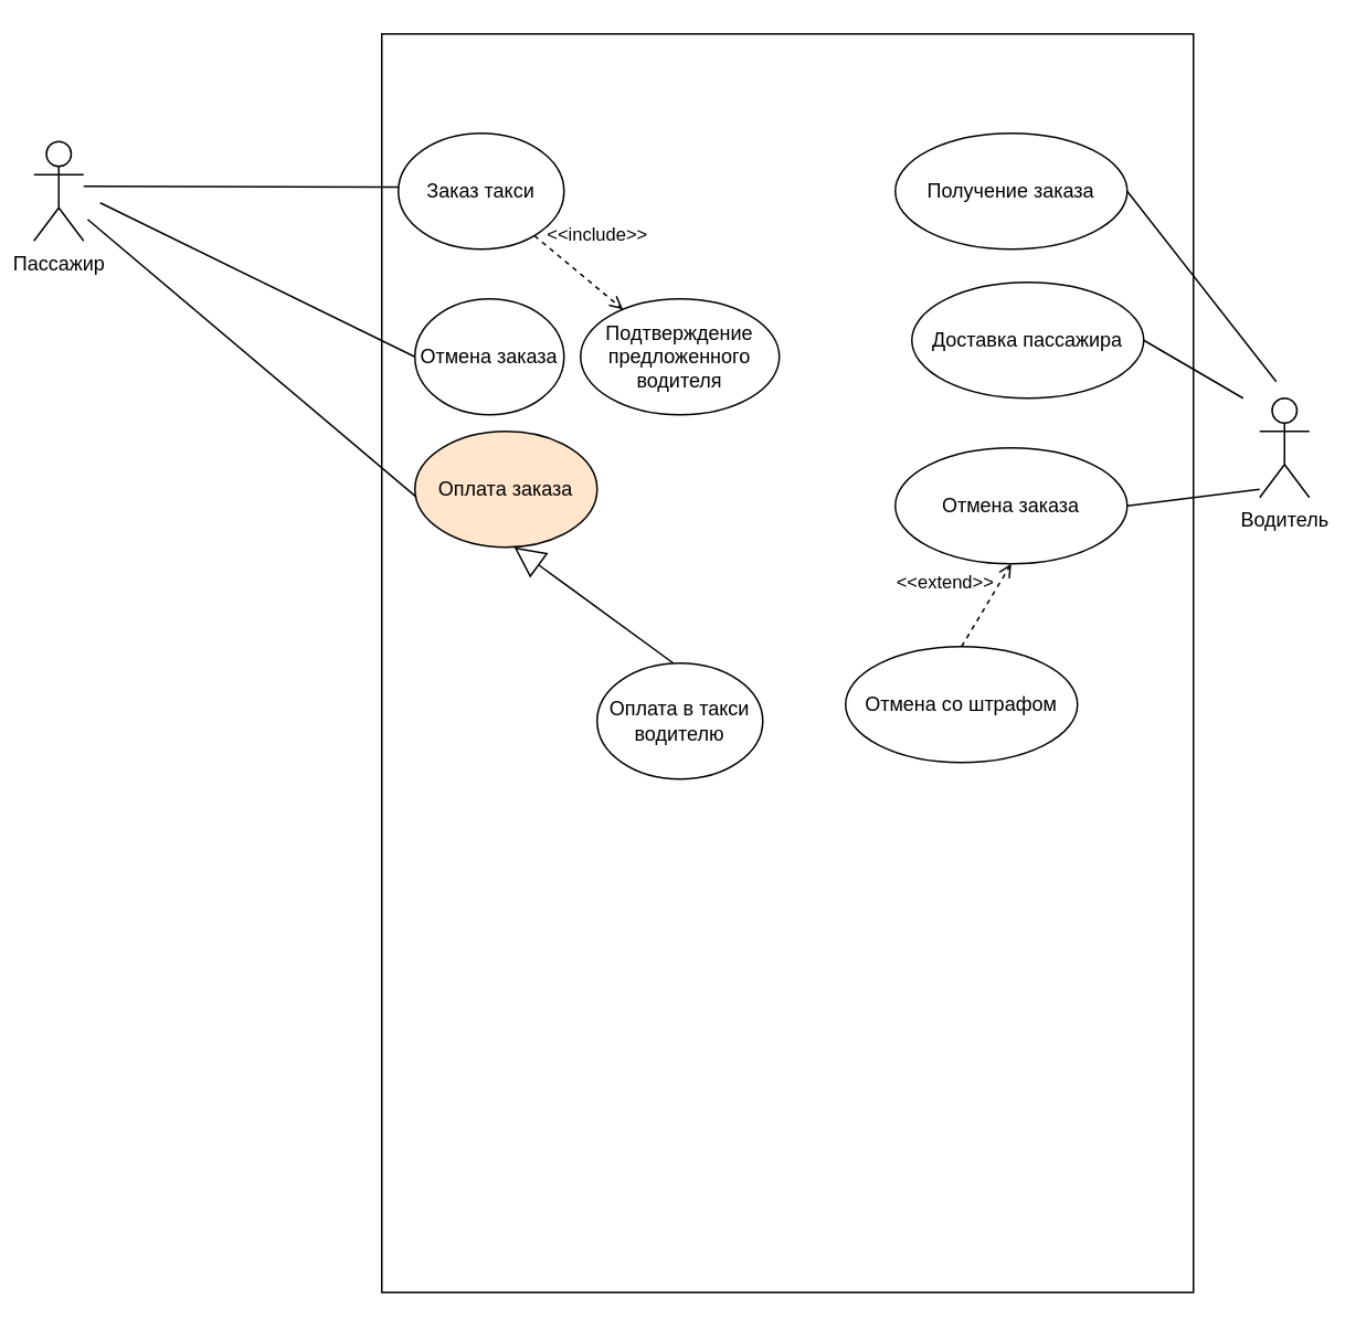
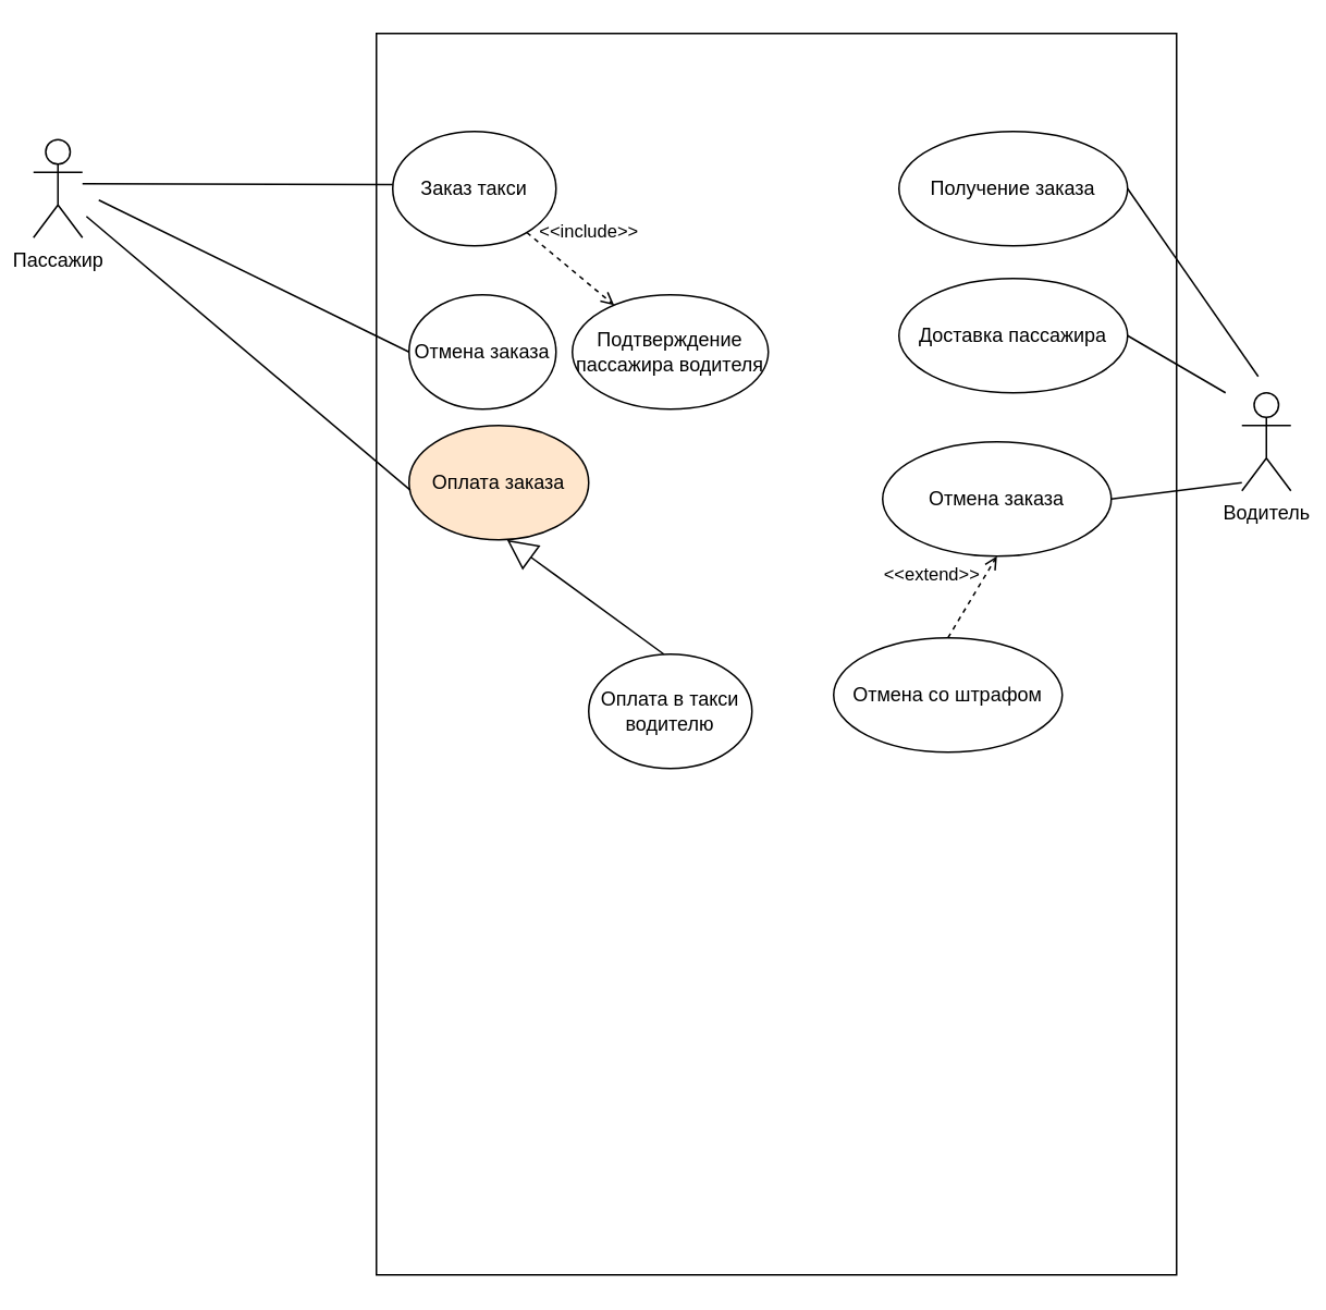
- <mxCell id="12" value="Получение заказа" style="ellipse;whiteSpace=wrap;html=1;" vertex="1" parent="1"><mxGeometry x="540" y="80" width="140" height="70" as="geometry" /></mxCell>
+ <mxCell id="12" value="Получение заказа" style="ellipse;whiteSpace=wrap;html=1;" vertex="1" parent="1"><mxGeometry x="550" y="80" width="140" height="70" as="geometry" /></mxCell>
- <mxCell id="8" value="Подтверждение предложенного водителя" style="ellipse;whiteSpace=wrap;html=1;" vertex="1" parent="1"><mxGeometry x="350" y="180" width="120" height="70" as="geometry" /></mxCell>
+ <mxCell id="8" value="Подтверждение пассажира водителя" style="ellipse;whiteSpace=wrap;html=1;" vertex="1" parent="1"><mxGeometry x="350" y="180" width="120" height="70" as="geometry" /></mxCell>
